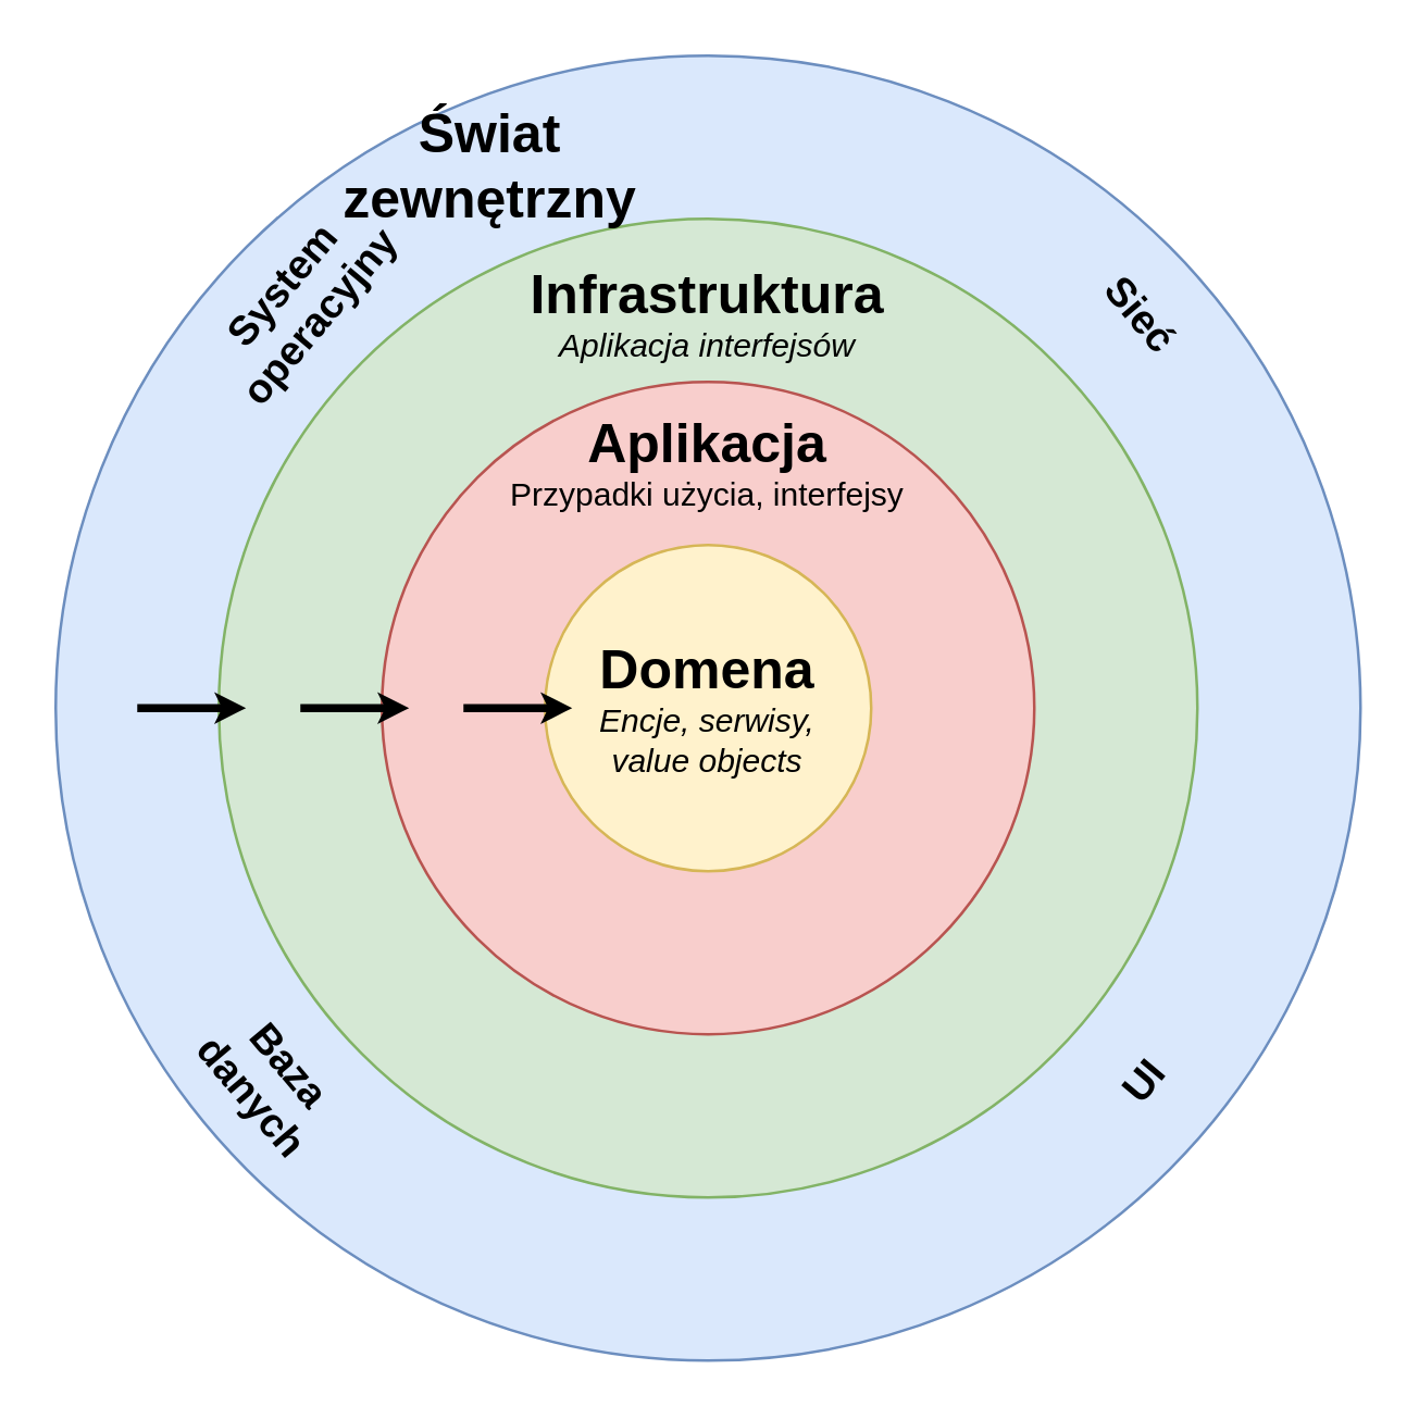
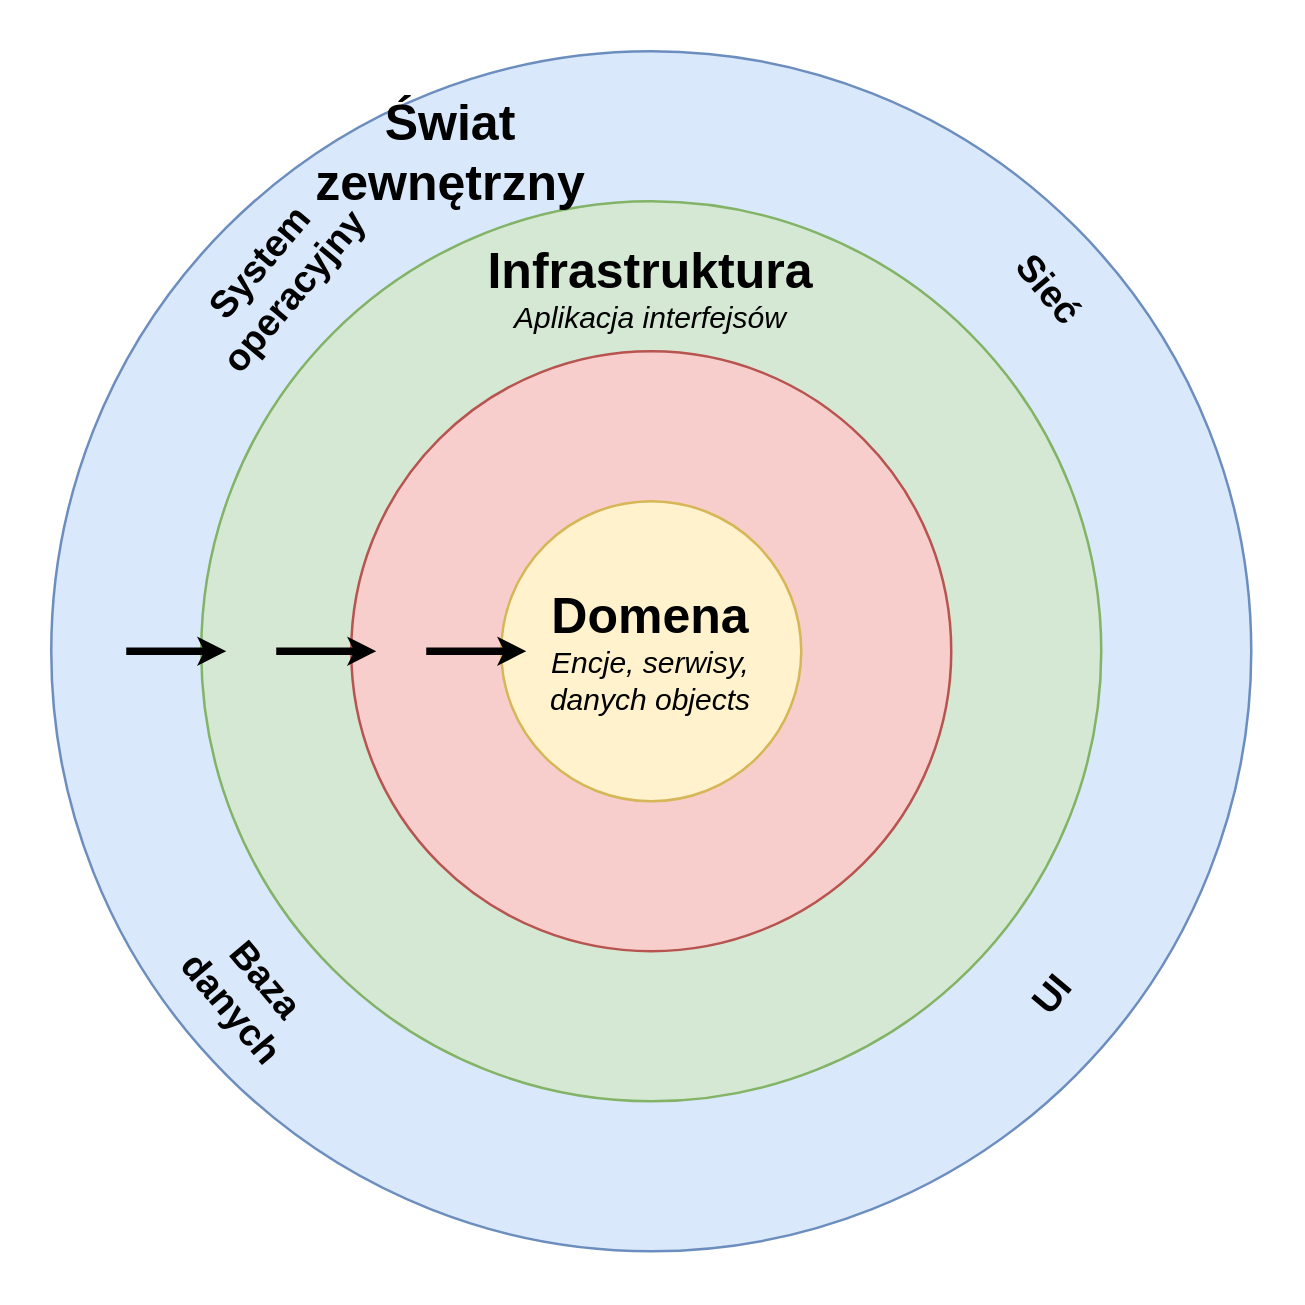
- <mxCell id="6" value="&lt;font style=&quot;font-size: 20px&quot;&gt;&lt;b&gt;Aplikacja&lt;/b&gt;&lt;/font&gt;&lt;div&gt;Przypadki użycia, interfejsy&lt;/div&gt;" style="text;html=1;strokeColor=none;fillColor=none;align=center;verticalAlign=middle;whiteSpace=wrap;rounded=0;shadow=1;comic=0;" parent="1" vertex="1"><mxGeometry x="180" y="160" width="160" height="20" as="geometry" /></mxCell>
- <mxCell id="5" value="&lt;b&gt;&lt;font style=&quot;font-size: 20px&quot;&gt;Domena&lt;/font&gt;&lt;/b&gt;&lt;div&gt;&lt;i&gt;Encje, serwisy,&lt;/i&gt;&lt;/div&gt;&lt;div&gt;&lt;i&gt;value objects&lt;br&gt;&lt;/i&gt;&lt;/div&gt;" style="ellipse;whiteSpace=wrap;html=1;aspect=fixed;rounded=1;shadow=0;comic=0;fillColor=#fff2cc;strokeColor=#d6b656;gradientColor=none;" parent="1" vertex="1"><mxGeometry x="200" y="200" width="120" height="120" as="geometry" /></mxCell>
+ <mxCell id="5" value="&lt;b&gt;&lt;font style=&quot;font-size: 20px&quot;&gt;Domena&lt;/font&gt;&lt;/b&gt;&lt;div&gt;&lt;i&gt;Encje, serwisy,&lt;/i&gt;&lt;/div&gt;&lt;div&gt;&lt;i&gt;danych objects&lt;br&gt;&lt;/i&gt;&lt;/div&gt;" style="ellipse;whiteSpace=wrap;html=1;aspect=fixed;rounded=1;shadow=0;comic=0;fillColor=#fff2cc;strokeColor=#d6b656;gradientColor=none;" parent="1" vertex="1"><mxGeometry x="200" y="200" width="120" height="120" as="geometry" /></mxCell>
